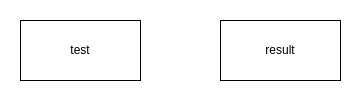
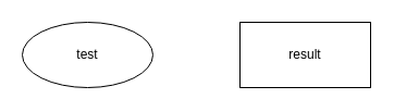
- <mxCell id="2" value="test" style="rounded=0;whiteSpace=wrap;html=1;" vertex="1" parent="1"><mxGeometry x="20" y="20" width="120" height="60" as="geometry" /></mxCell>
+ <mxCell id="2" value="test" style="ellipse;whiteSpace=wrap;html=1;" vertex="1" parent="1"><mxGeometry x="20" y="20" width="120" height="60" as="geometry" /></mxCell>
